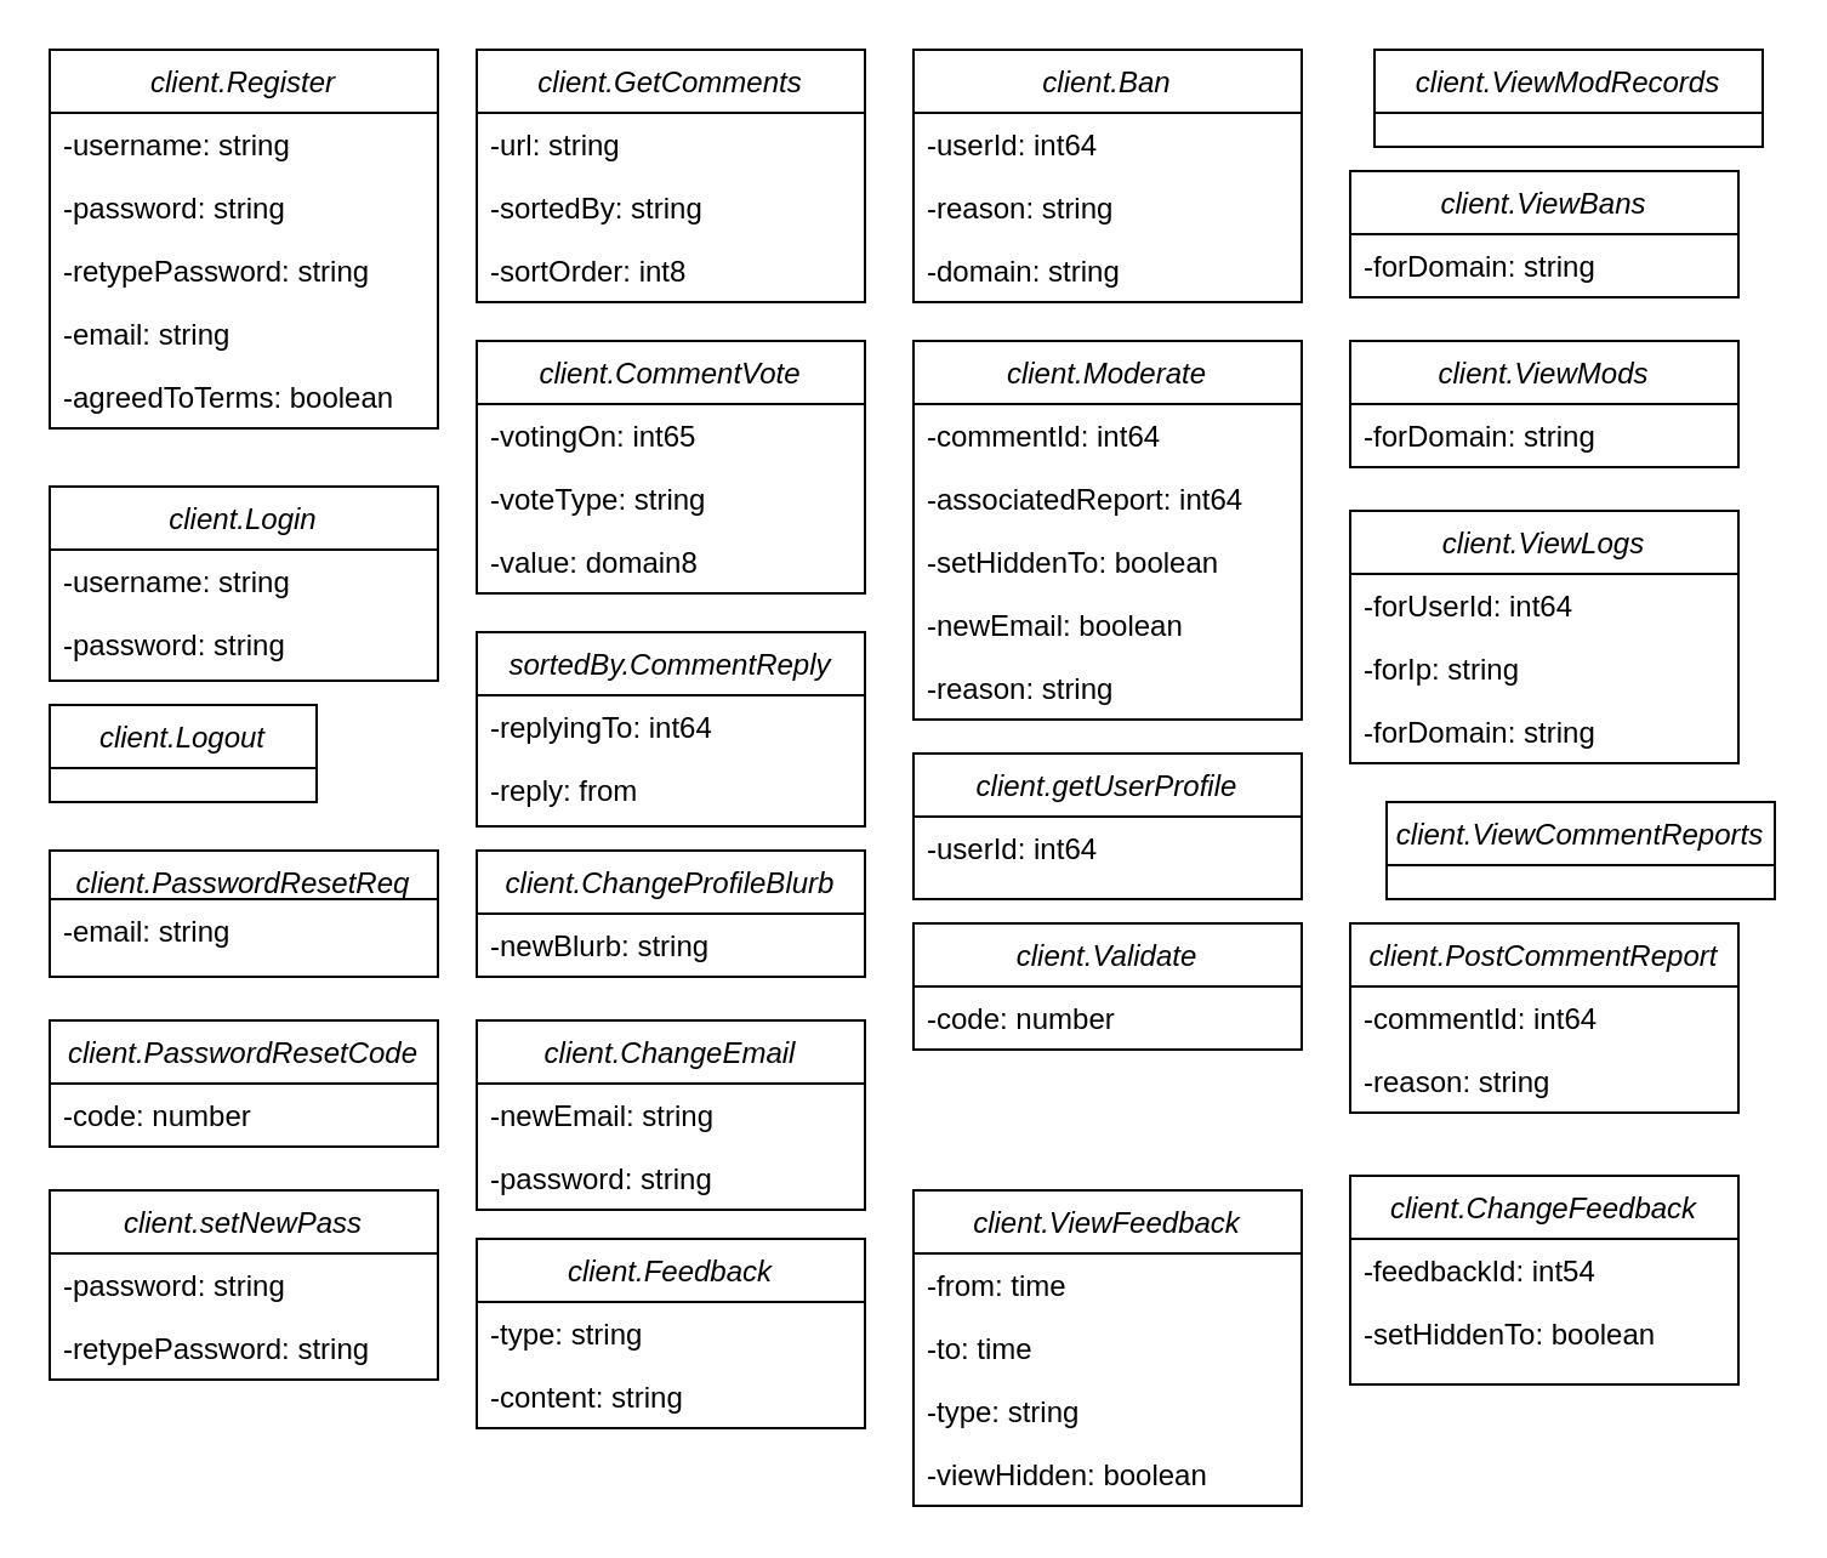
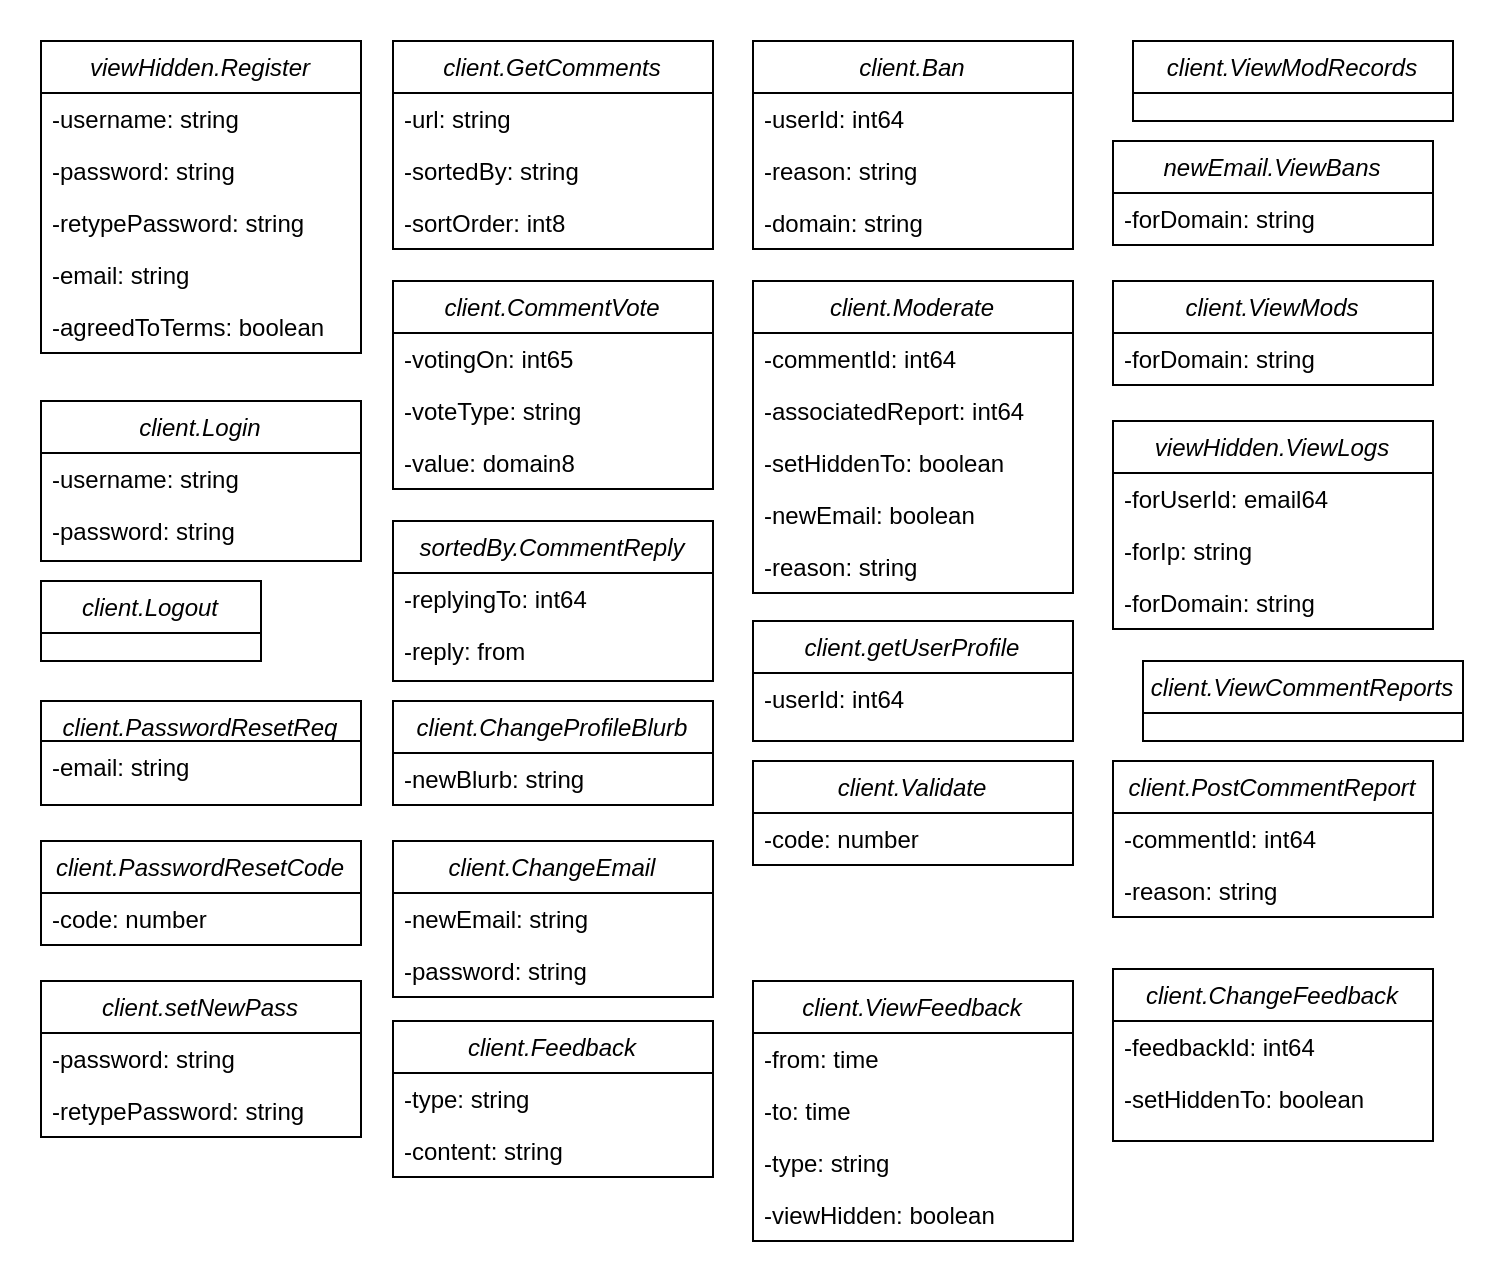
- <mxCell id="36" value="client.Register" style="swimlane;fontStyle=2;align=center;verticalAlign=top;childLayout=stackLayout;horizontal=1;startSize=26;horizontalStack=0;resizeParent=1;resizeLast=0;collapsible=1;marginBottom=0;rounded=0;shadow=0;strokeWidth=1;" parent="1" vertex="1"><mxGeometry x="20" y="20" width="160" height="156" as="geometry"><mxRectangle x="230" y="140" width="160" height="26" as="alternateBounds" /></mxGeometry></mxCell>
+ <mxCell id="36" value="viewHidden.Register" style="swimlane;fontStyle=2;align=center;verticalAlign=top;childLayout=stackLayout;horizontal=1;startSize=26;horizontalStack=0;resizeParent=1;resizeLast=0;collapsible=1;marginBottom=0;rounded=0;shadow=0;strokeWidth=1;" parent="1" vertex="1"><mxGeometry x="20" y="20" width="160" height="156" as="geometry"><mxRectangle x="230" y="140" width="160" height="26" as="alternateBounds" /></mxGeometry></mxCell>
- <mxCell id="30" value="client.ViewBans" style="swimlane;fontStyle=2;align=center;verticalAlign=top;childLayout=stackLayout;horizontal=1;startSize=26;horizontalStack=0;resizeParent=1;resizeLast=0;collapsible=1;marginBottom=0;rounded=0;shadow=0;strokeWidth=1;" parent="1" vertex="1"><mxGeometry x="556" y="70" width="160" height="52" as="geometry"><mxRectangle x="230" y="140" width="160" height="26" as="alternateBounds" /></mxGeometry></mxCell>
+ <mxCell id="30" value="newEmail.ViewBans" style="swimlane;fontStyle=2;align=center;verticalAlign=top;childLayout=stackLayout;horizontal=1;startSize=26;horizontalStack=0;resizeParent=1;resizeLast=0;collapsible=1;marginBottom=0;rounded=0;shadow=0;strokeWidth=1;" parent="1" vertex="1"><mxGeometry x="556" y="70" width="160" height="52" as="geometry"><mxRectangle x="230" y="140" width="160" height="26" as="alternateBounds" /></mxGeometry></mxCell>
- <mxCell id="20" value="client.ViewLogs" style="swimlane;fontStyle=2;align=center;verticalAlign=top;childLayout=stackLayout;horizontal=1;startSize=26;horizontalStack=0;resizeParent=1;resizeLast=0;collapsible=1;marginBottom=0;rounded=0;shadow=0;strokeWidth=1;" parent="1" vertex="1"><mxGeometry x="556" y="210" width="160" height="104" as="geometry"><mxRectangle x="230" y="140" width="160" height="26" as="alternateBounds" /></mxGeometry></mxCell>
+ <mxCell id="20" value="viewHidden.ViewLogs" style="swimlane;fontStyle=2;align=center;verticalAlign=top;childLayout=stackLayout;horizontal=1;startSize=26;horizontalStack=0;resizeParent=1;resizeLast=0;collapsible=1;marginBottom=0;rounded=0;shadow=0;strokeWidth=1;" parent="1" vertex="1"><mxGeometry x="556" y="210" width="160" height="104" as="geometry"><mxRectangle x="230" y="140" width="160" height="26" as="alternateBounds" /></mxGeometry></mxCell>
- <mxCell id="21" value="-forUserId: int64" style="text;align=left;verticalAlign=top;spacingLeft=4;spacingRight=4;overflow=hidden;rotatable=0;points=[[0,0.5],[1,0.5]];portConstraint=eastwest;" parent="20" vertex="1"><mxGeometry y="26" width="160" height="26" as="geometry" /></mxCell>
+ <mxCell id="21" value="-forUserId: email64" style="text;align=left;verticalAlign=top;spacingLeft=4;spacingRight=4;overflow=hidden;rotatable=0;points=[[0,0.5],[1,0.5]];portConstraint=eastwest;" parent="20" vertex="1"><mxGeometry y="26" width="160" height="26" as="geometry" /></mxCell>
- <mxCell id="71" value="-feedbackId: int54" style="text;align=left;verticalAlign=top;spacingLeft=4;spacingRight=4;overflow=hidden;rotatable=0;points=[[0,0.5],[1,0.5]];portConstraint=eastwest;" vertex="1" parent="70"><mxGeometry y="26" width="160" height="26" as="geometry" /></mxCell>
+ <mxCell id="71" value="-feedbackId: int64" style="text;align=left;verticalAlign=top;spacingLeft=4;spacingRight=4;overflow=hidden;rotatable=0;points=[[0,0.5],[1,0.5]];portConstraint=eastwest;" vertex="1" parent="70"><mxGeometry y="26" width="160" height="26" as="geometry" /></mxCell>
